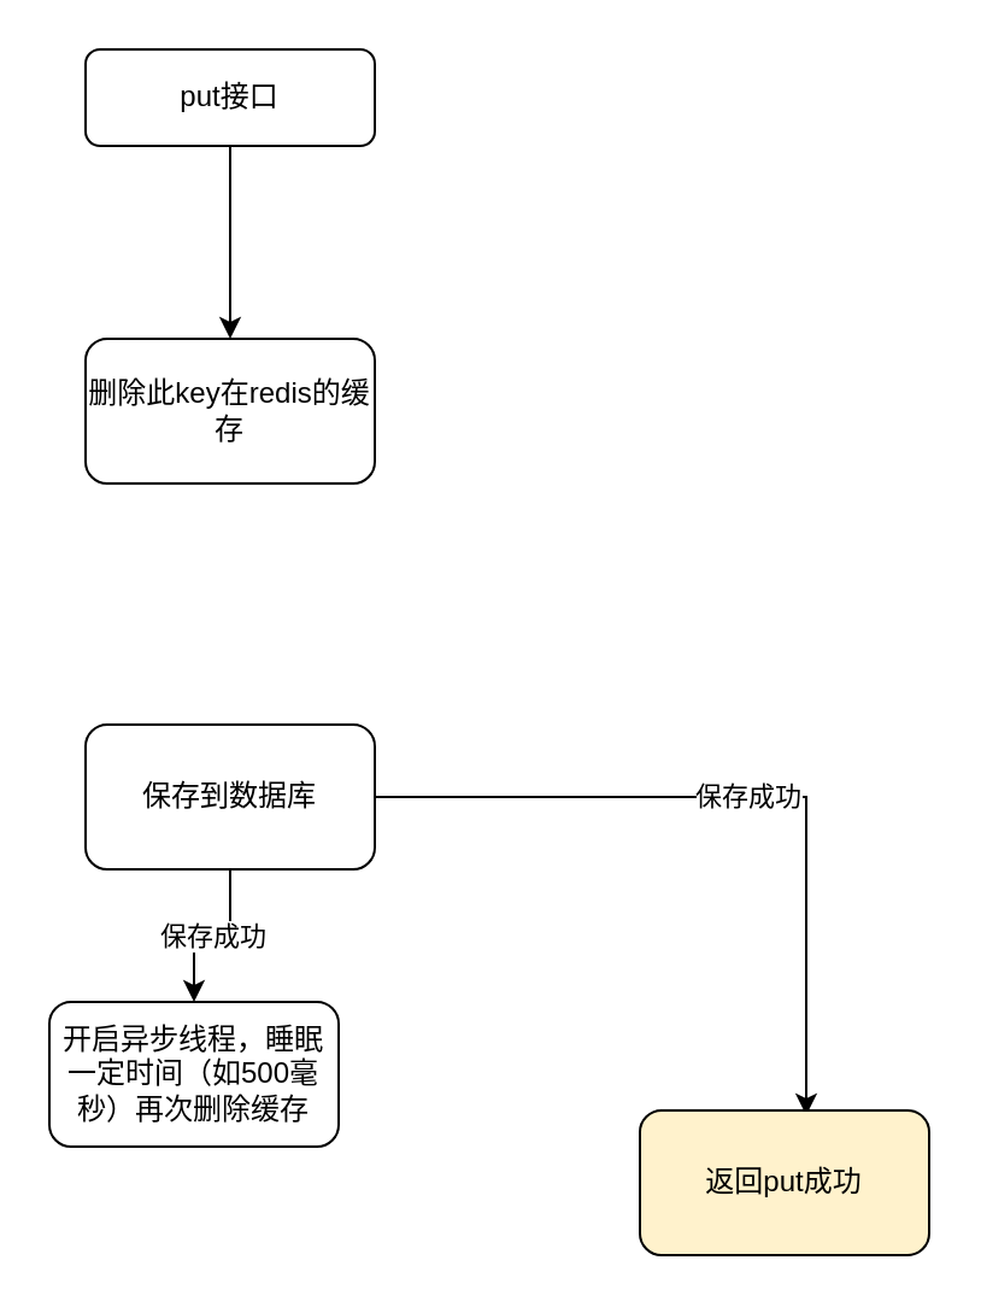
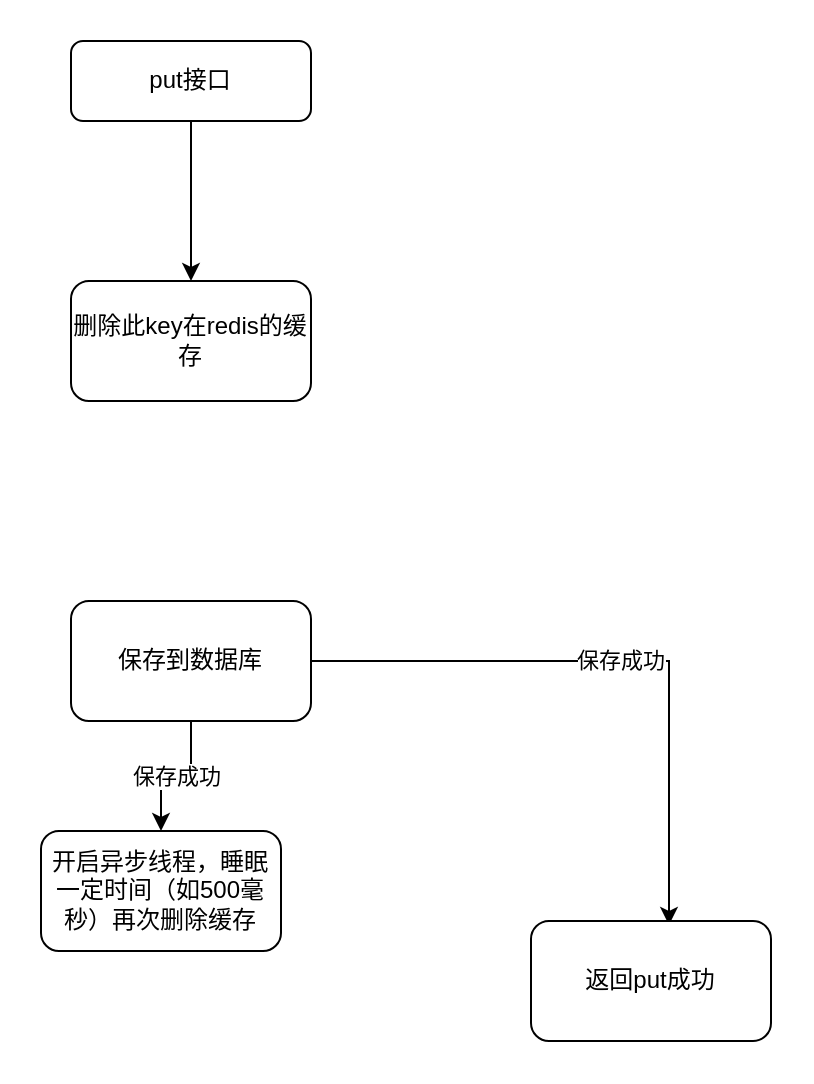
- <mxCell id="9" value="返回put成功" style="rounded=1;whiteSpace=wrap;html=1;fillColor=#fff2cc;" vertex="1" parent="1"><mxGeometry x="265" y="460" width="120" height="60" as="geometry" /></mxCell>
+ <mxCell id="9" value="返回put成功" style="rounded=1;whiteSpace=wrap;html=1;" vertex="1" parent="1"><mxGeometry x="265" y="460" width="120" height="60" as="geometry" /></mxCell>
